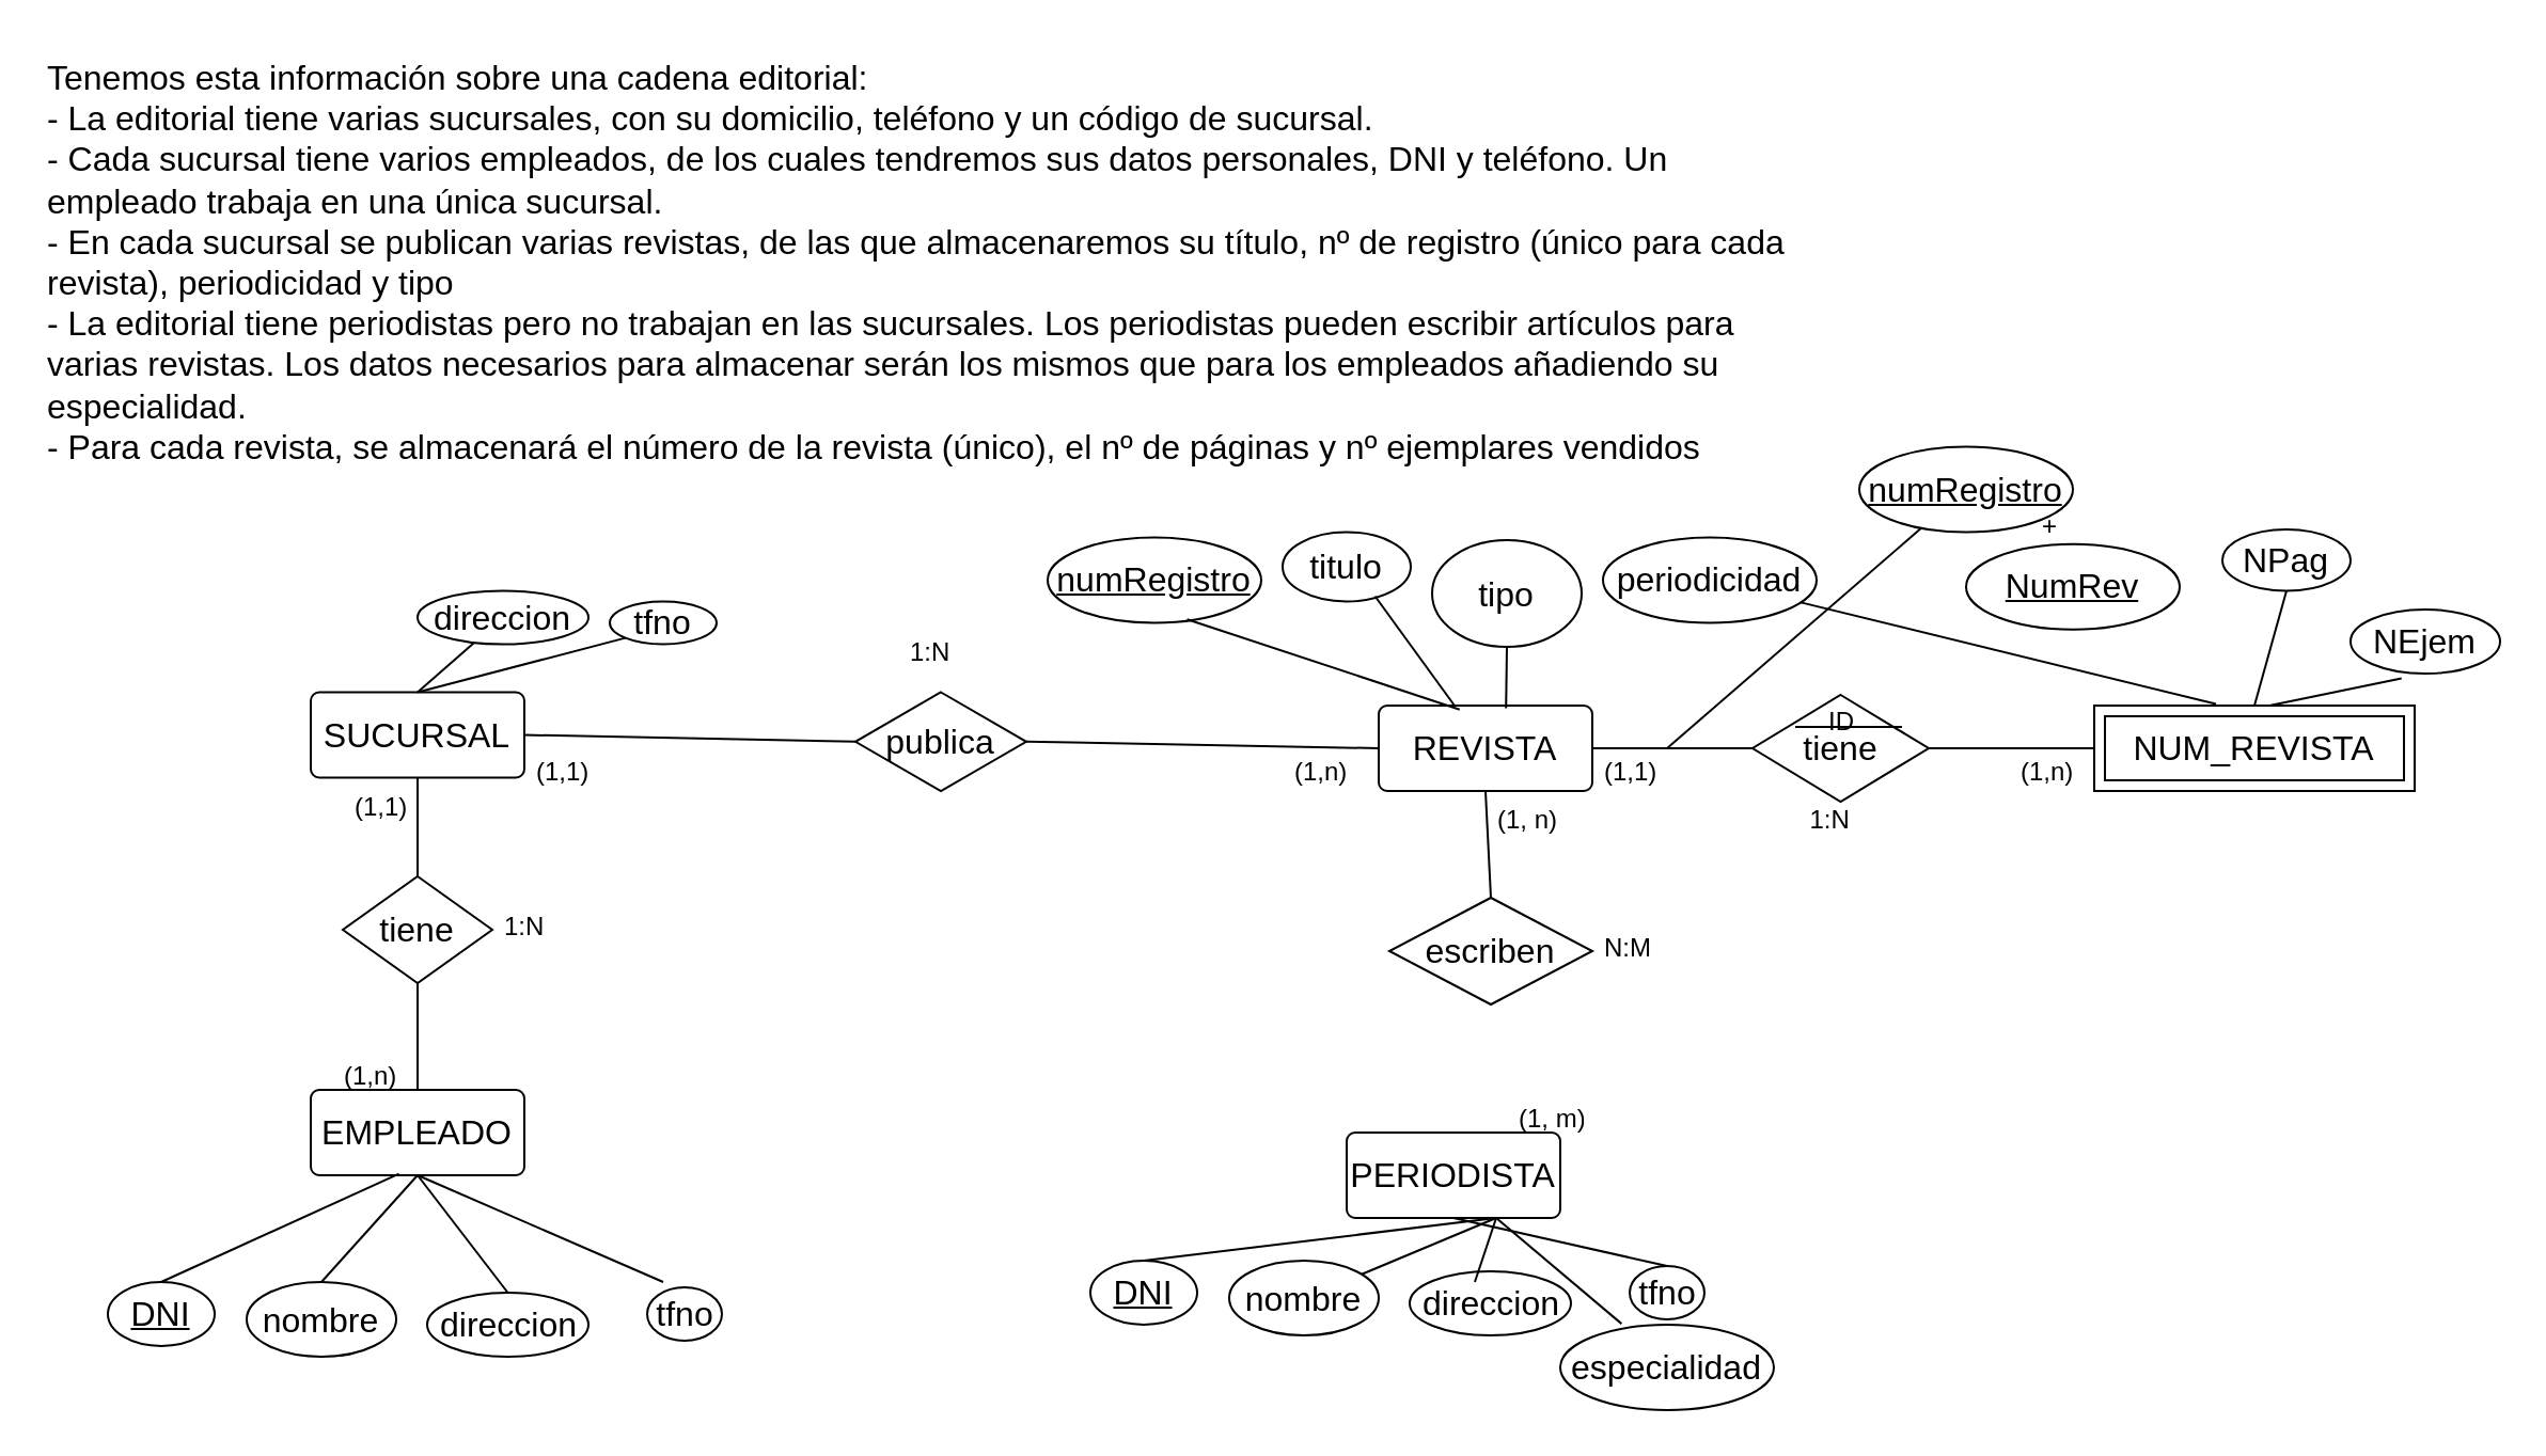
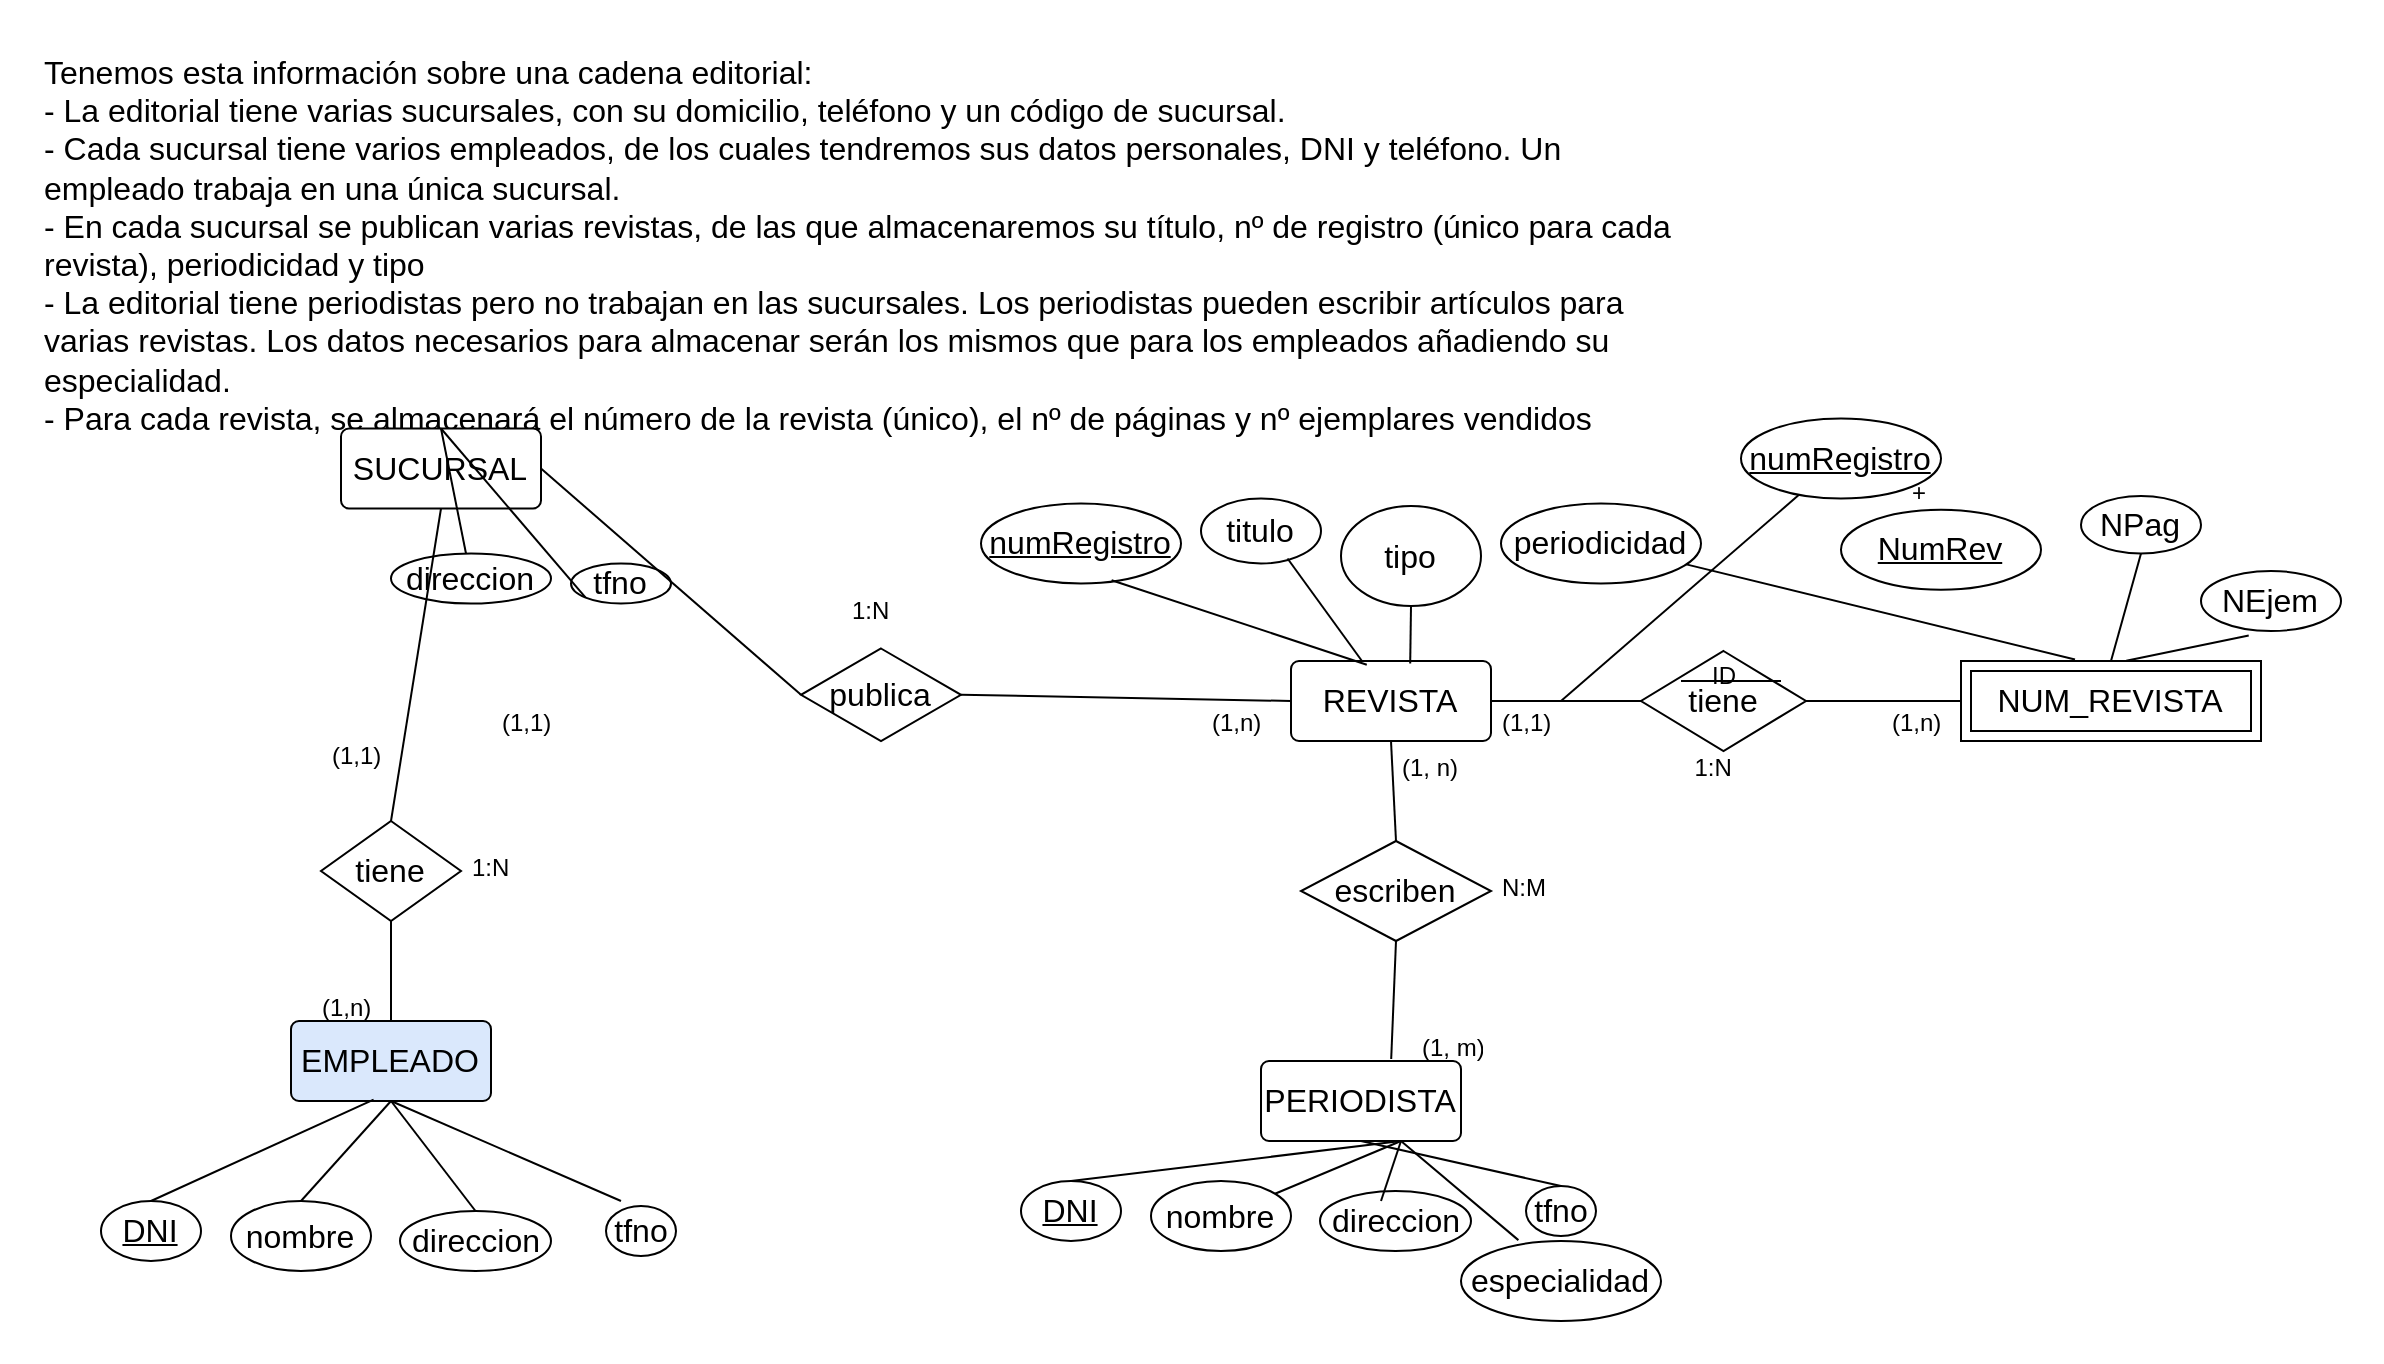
- <mxCell id="3" value="SUCURSAL" style="rounded=1;arcSize=10;whiteSpace=wrap;html=1;align=center;fontSize=16;" vertex="1" parent="1"><mxGeometry x="145" y="323.75" width="100" height="40" as="geometry" /></mxCell>
+ <mxCell id="3" value="SUCURSAL" style="rounded=1;arcSize=10;whiteSpace=wrap;html=1;align=center;fontSize=16;" vertex="1" parent="1"><mxGeometry x="170" y="213.75" width="100" height="40" as="geometry" /></mxCell>
+ <mxCell id="44" value="" style="endArrow=none;html=1;rounded=0;fontSize=16;entryX=0.651;entryY=-0.025;entryDx=0;entryDy=0;entryPerimeter=0;exitX=0.5;exitY=1;exitDx=0;exitDy=0;" edge="1" parent="1" source="42" target="5"><mxGeometry relative="1" as="geometry"><mxPoint x="470" y="490" as="sourcePoint" /><mxPoint x="630" y="490" as="targetPoint" /></mxGeometry></mxCell>
- <mxCell id="6" value="EMPLEADO" style="rounded=1;arcSize=10;whiteSpace=wrap;html=1;align=center;fontSize=16;" vertex="1" parent="1"><mxGeometry x="145" y="510" width="100" height="40" as="geometry" /></mxCell>
+ <mxCell id="6" value="EMPLEADO" style="rounded=1;arcSize=10;whiteSpace=wrap;html=1;align=center;fontSize=16;fillColor=#dae8fc;" vertex="1" parent="1"><mxGeometry x="145" y="510" width="100" height="40" as="geometry" /></mxCell>
